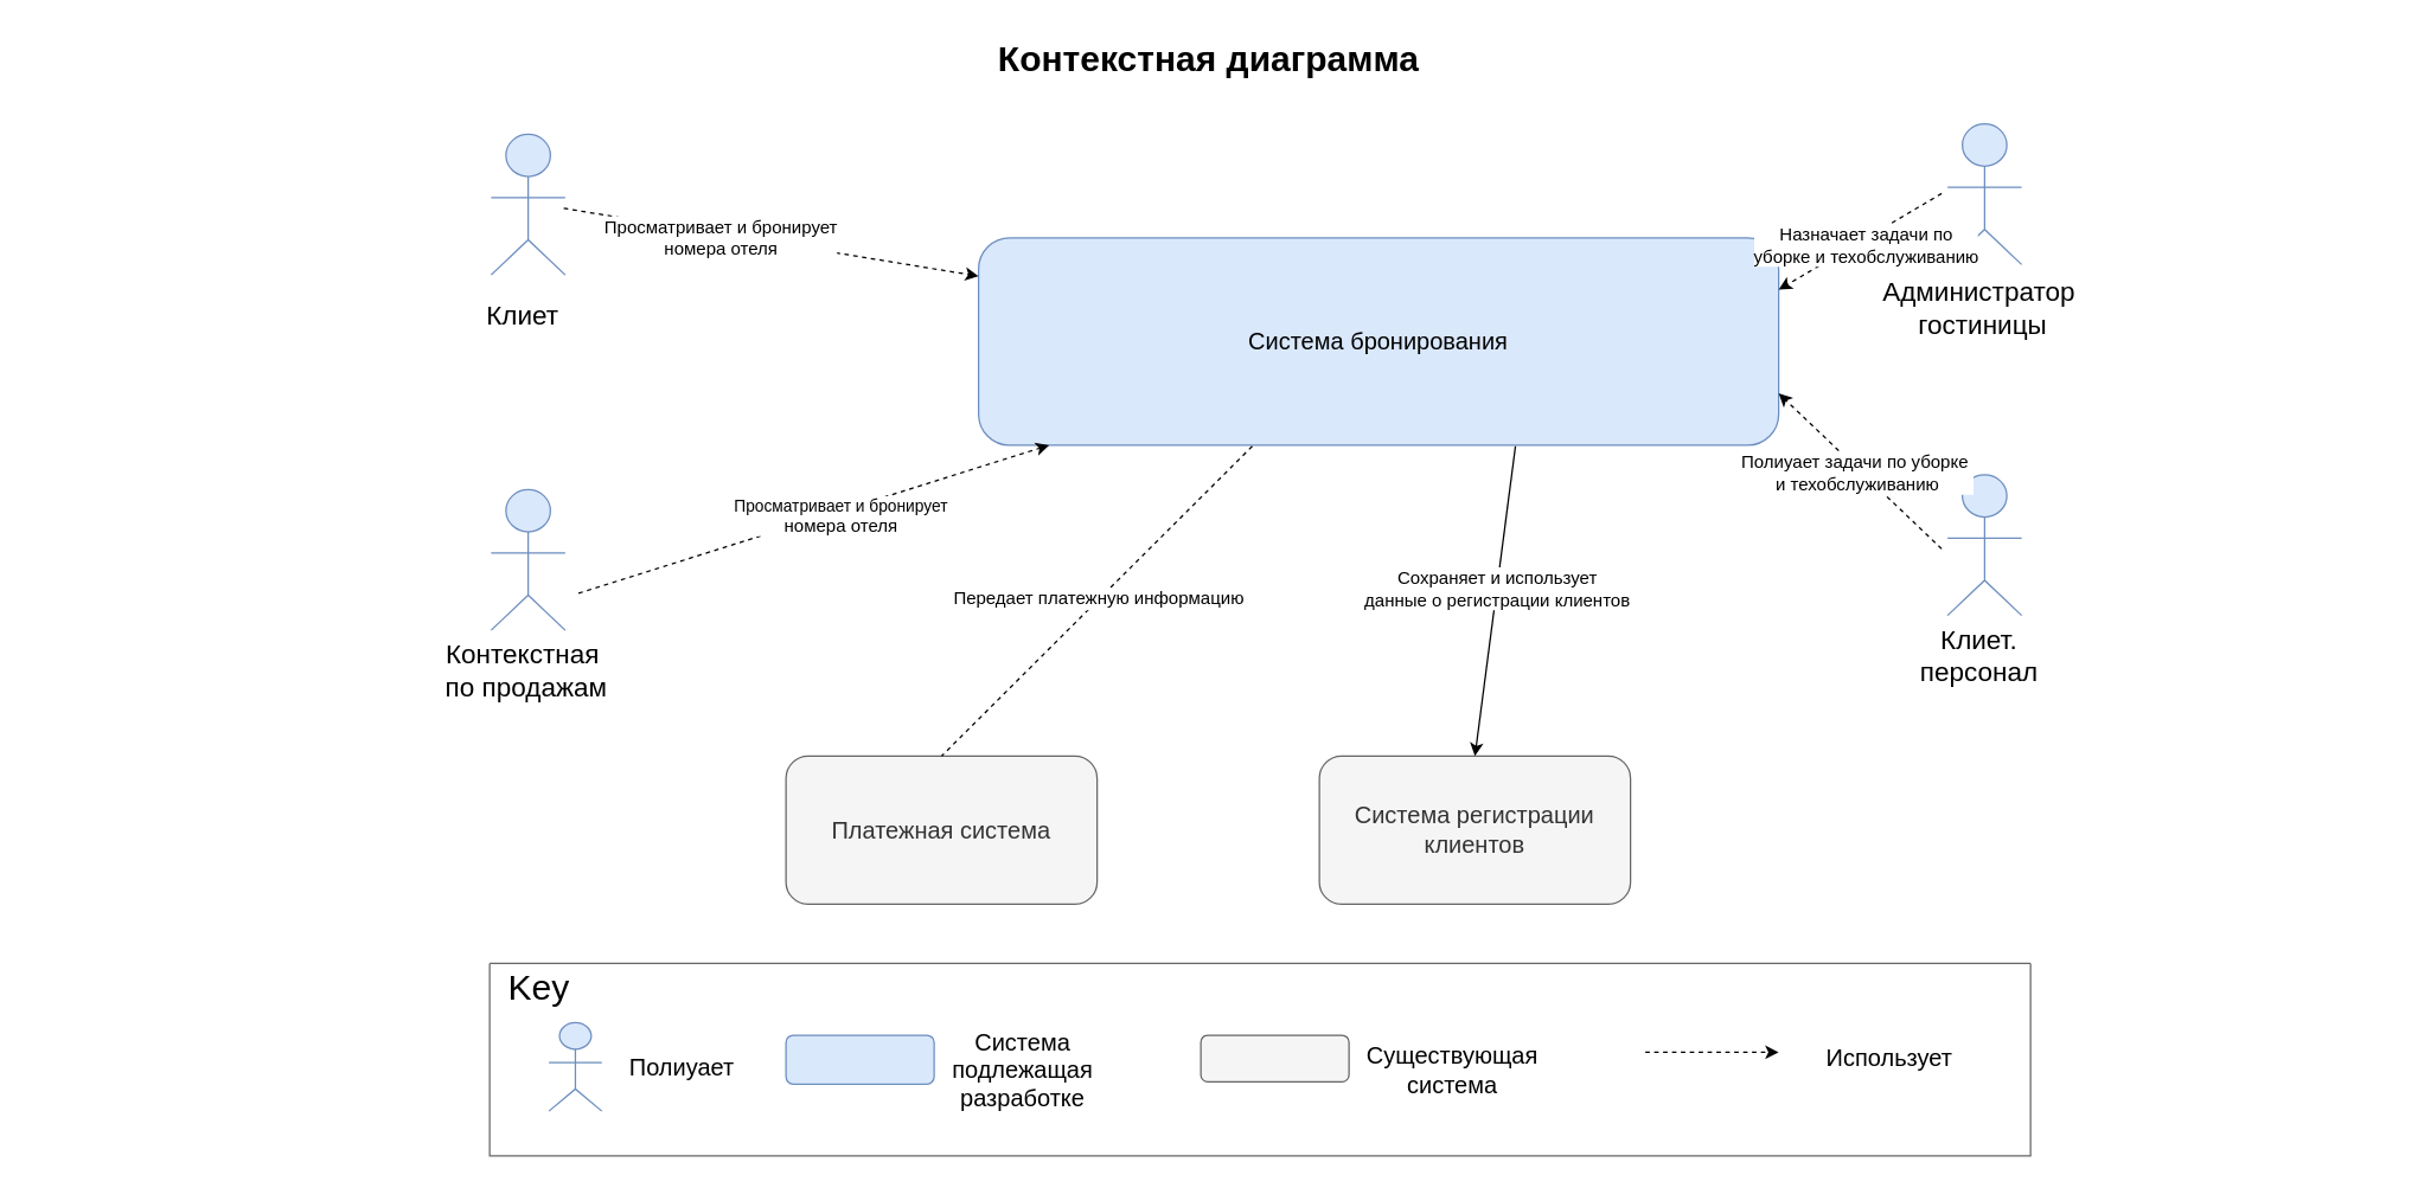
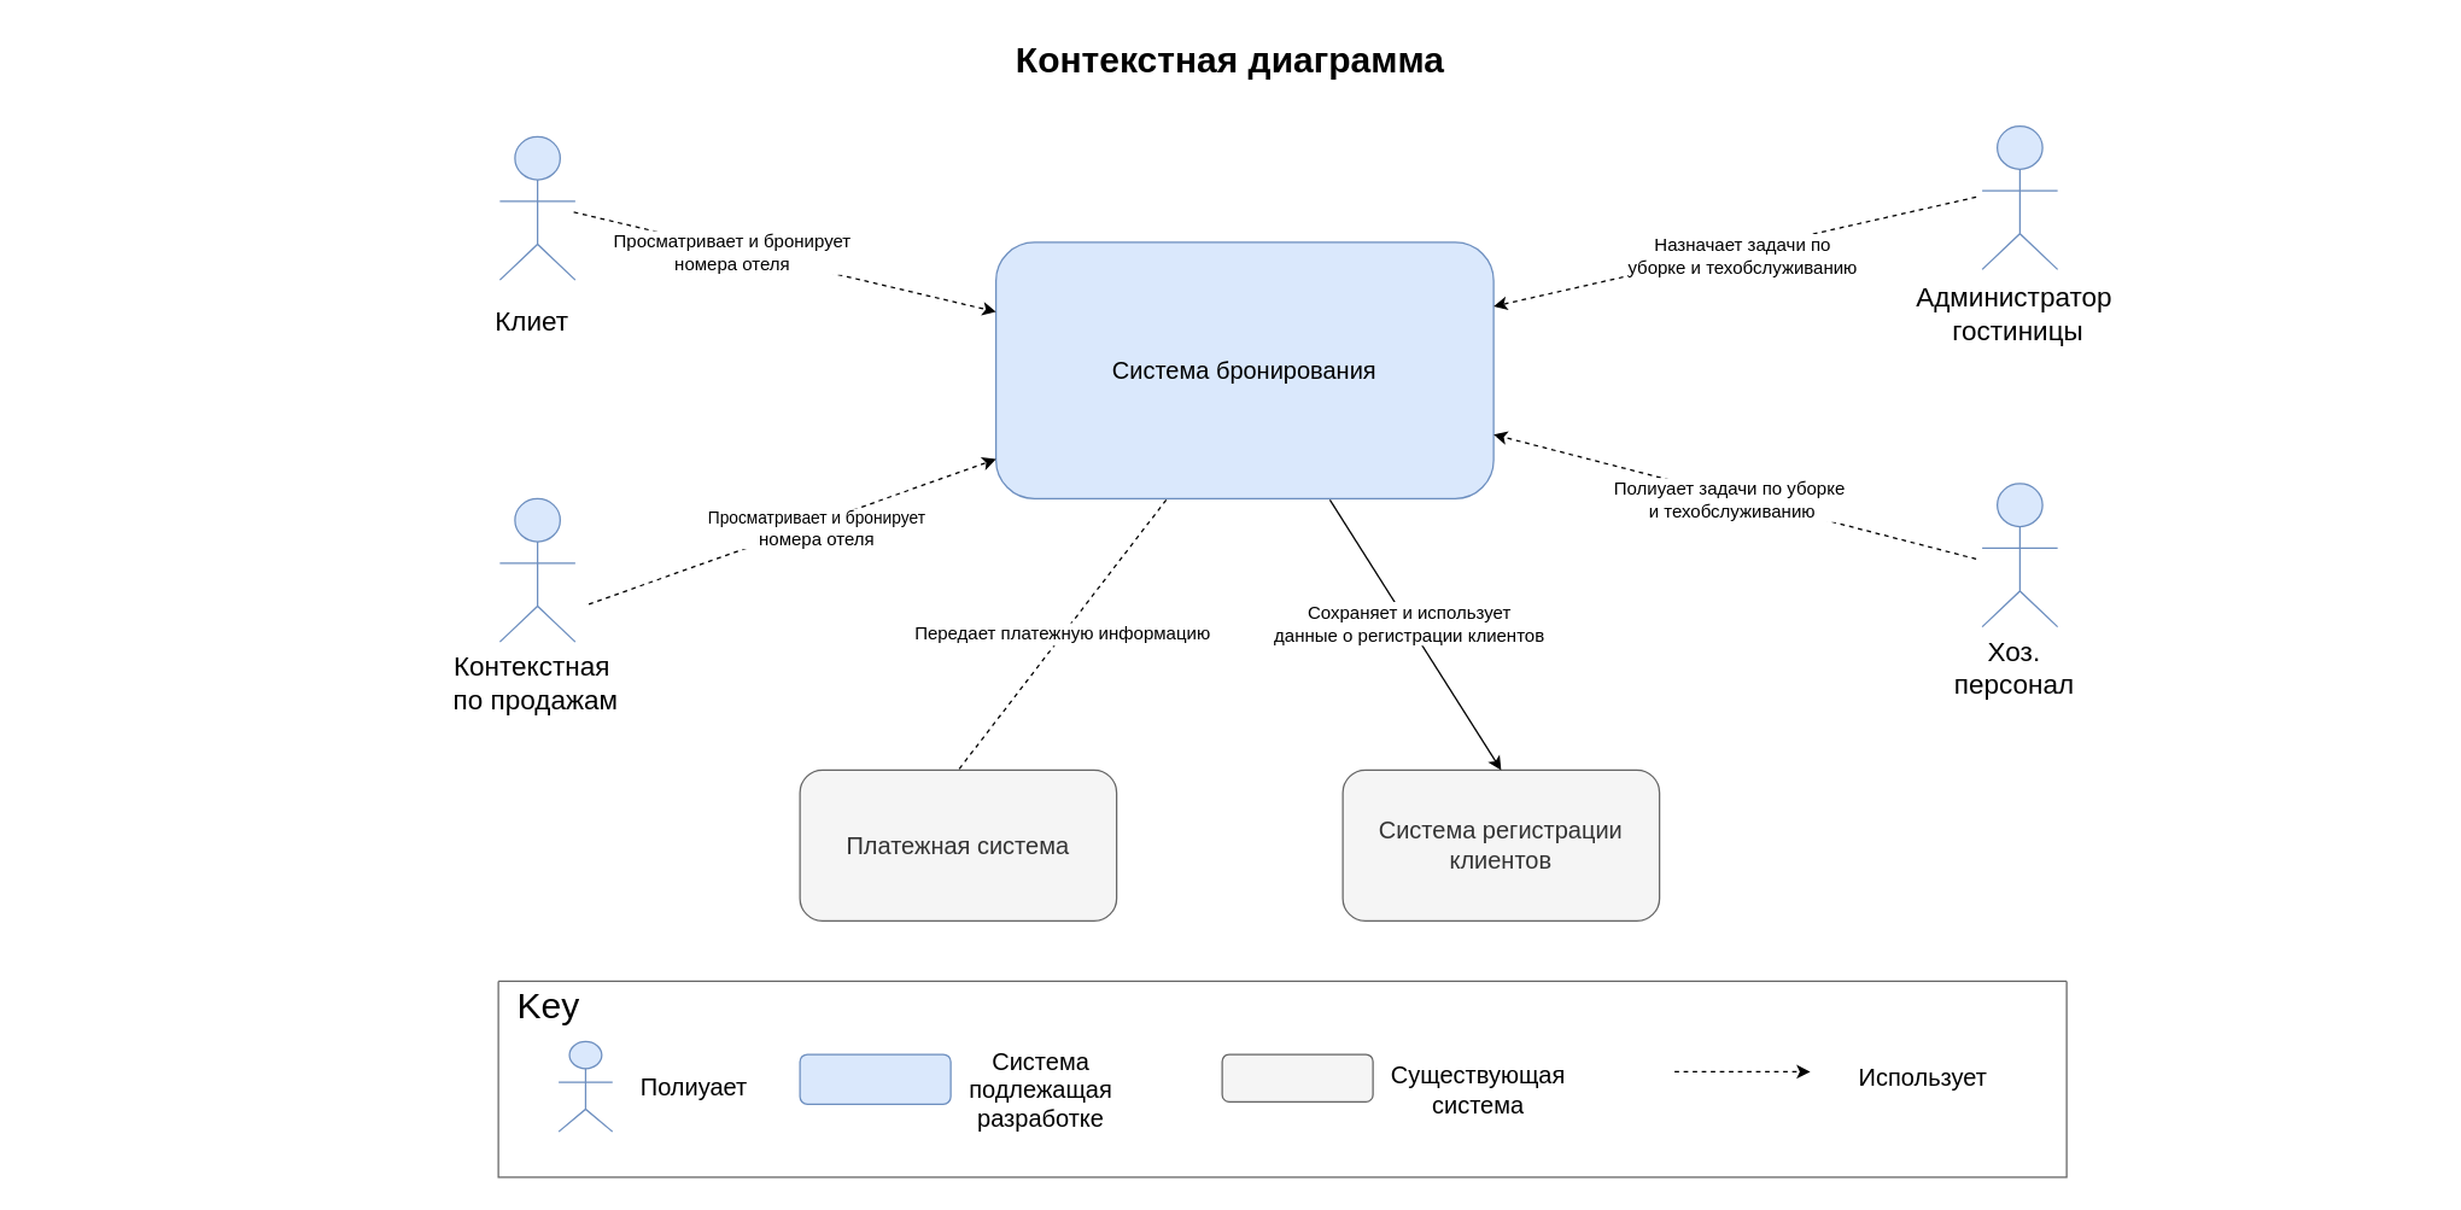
- <mxCell id="15" value="&lt;font size=&quot;3&quot;&gt;Система бронирования&lt;/font&gt;" style="rounded=1;whiteSpace=wrap;html=1;fillColor=#dae8fc;strokeColor=#6c8ebf;" vertex="1" parent="1"><mxGeometry x="660" y="160" width="540" height="140" as="geometry" /></mxCell>
+ <mxCell id="15" value="&lt;font size=&quot;3&quot;&gt;Система бронирования&lt;/font&gt;" style="rounded=1;whiteSpace=wrap;html=1;fillColor=#dae8fc;strokeColor=#6c8ebf;" vertex="1" parent="1"><mxGeometry x="660" y="160" width="330" height="170" as="geometry" /></mxCell>
- <mxCell id="5" value="&lt;font style=&quot;font-size: 18px;&quot;&gt;Клиет.&lt;br&gt;персонал&lt;br&gt;&lt;/font&gt;" style="text;html=1;align=center;verticalAlign=middle;resizable=0;points=[];autosize=1;strokeColor=none;fillColor=none;" vertex="1" parent="3"><mxGeometry x="-15" y="93" width="100" height="60" as="geometry" /></mxCell>
+ <mxCell id="5" value="&lt;font style=&quot;font-size: 18px;&quot;&gt;Хоз.&lt;br&gt;персонал&lt;br&gt;&lt;/font&gt;" style="text;html=1;align=center;verticalAlign=middle;resizable=0;points=[];autosize=1;strokeColor=none;fillColor=none;" vertex="1" parent="3"><mxGeometry x="-15" y="93" width="100" height="60" as="geometry" /></mxCell>
